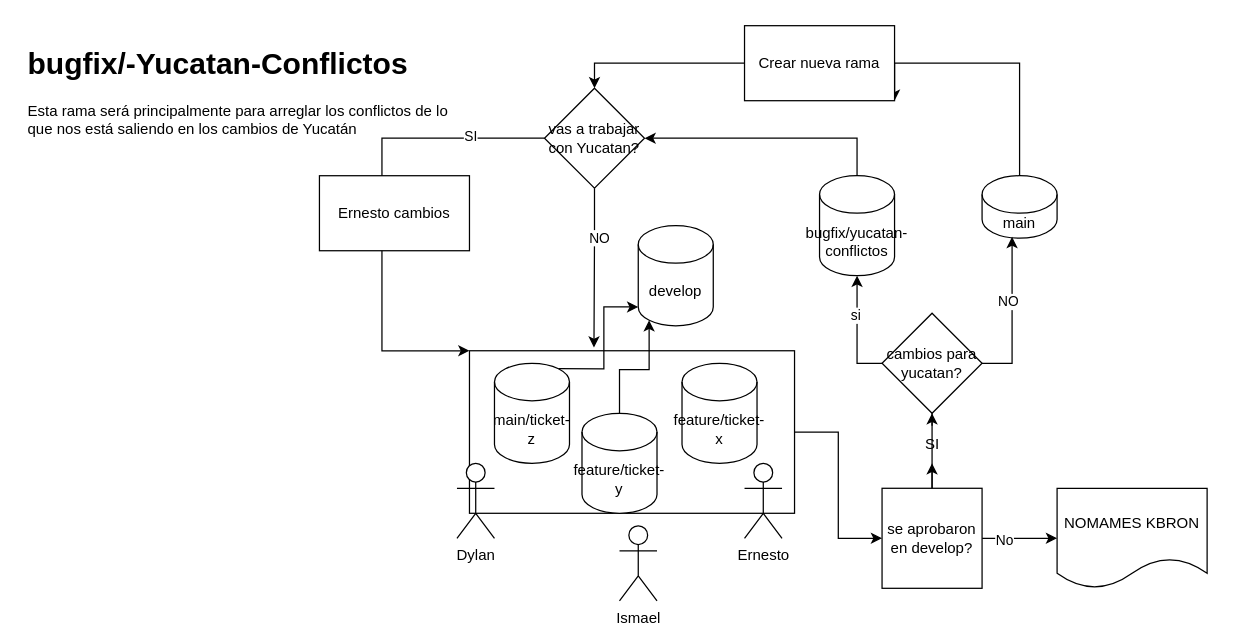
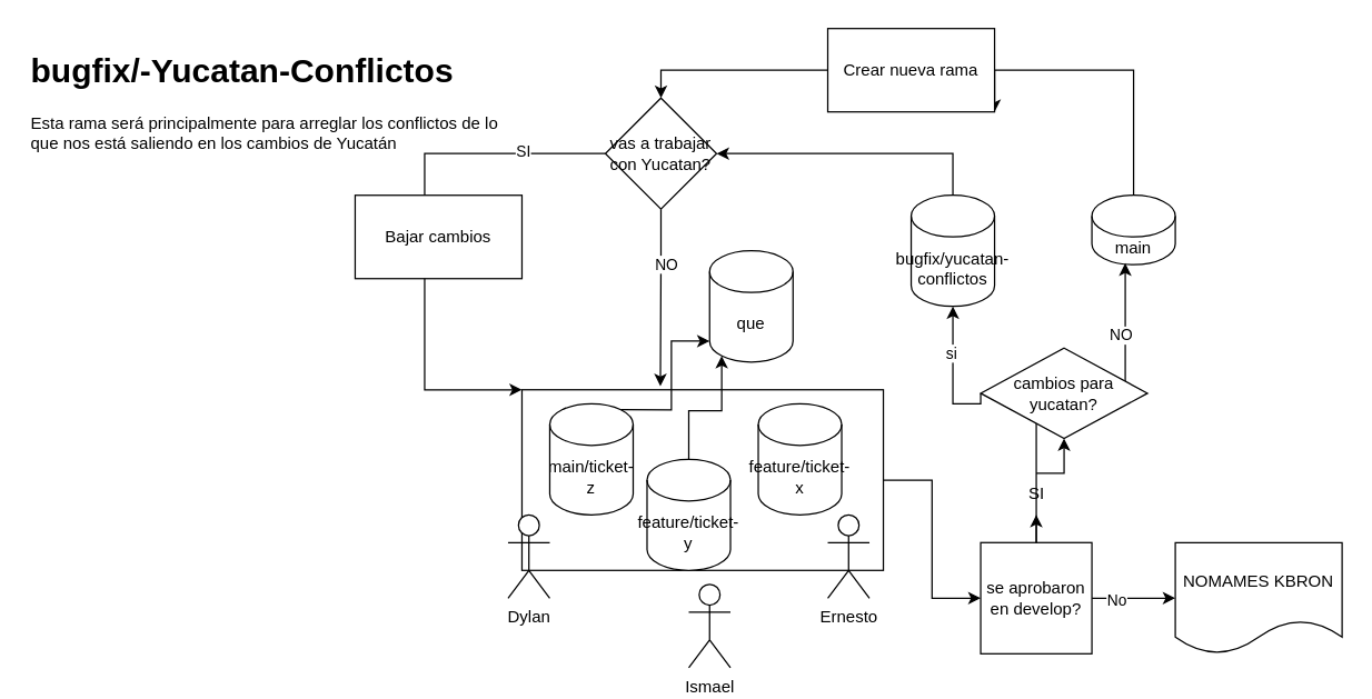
- <mxCell id="32" value="Ernesto cambios" style="rounded=0;whiteSpace=wrap;html=1;" parent="1" vertex="1"><mxGeometry x="255" y="140" width="120" height="60" as="geometry" /></mxCell>
+ <mxCell id="32" value="Bajar cambios" style="rounded=0;whiteSpace=wrap;html=1;" parent="1" vertex="1"><mxGeometry x="255" y="140" width="120" height="60" as="geometry" /></mxCell>
- <mxCell id="4" value="develop" style="shape=cylinder3;whiteSpace=wrap;html=1;boundedLbl=1;backgroundOutline=1;size=15;" parent="1" vertex="1"><mxGeometry x="510" y="180" width="60" height="80" as="geometry" /></mxCell>
+ <mxCell id="4" value="que" style="shape=cylinder3;whiteSpace=wrap;html=1;boundedLbl=1;backgroundOutline=1;size=15;" parent="1" vertex="1"><mxGeometry x="510" y="180" width="60" height="80" as="geometry" /></mxCell>
- <mxCell id="27" value="cambios para yucatan?" style="rhombus;whiteSpace=wrap;html=1;" parent="1" vertex="1"><mxGeometry x="705" y="250" width="80" height="80" as="geometry" /></mxCell>
+ <mxCell id="27" value="cambios para yucatan?" style="rhombus;whiteSpace=wrap;html=1;" parent="1" vertex="1"><mxGeometry x="705" y="250" width="120" height="65" as="geometry" /></mxCell>
